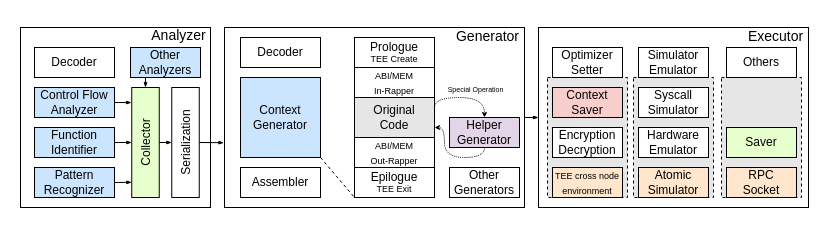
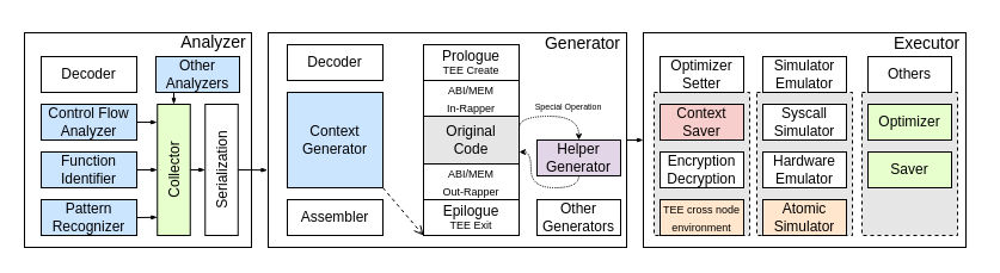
+ <mxCell id="30" value="Optimizer" style="rounded=0;whiteSpace=wrap;html=1;fillColor=#E6FFCC;" parent="1" vertex="1"><mxGeometry x="726" y="87" width="70" height="30" as="geometry" /></mxCell>
- <mxCell id="47" value="RPC&lt;br&gt;Socket" style="rounded=0;whiteSpace=wrap;html=1;fillColor=#FFE6CC;" parent="1" vertex="1"><mxGeometry x="726" y="167" width="70" height="30" as="geometry" /></mxCell>
- <mxCell id="22" value="" style="endArrow=none;dashed=1;html=1;rounded=0;exitX=1;exitY=1;exitDx=0;exitDy=0;entryX=0;entryY=1;entryDx=0;entryDy=0;" parent="1" source="14" target="18" edge="1"><mxGeometry width="50" height="50" relative="1" as="geometry"><mxPoint x="564" y="67" as="sourcePoint" /><mxPoint x="614" y="17" as="targetPoint" /></mxGeometry></mxCell>
+ <mxCell id="22" value="" style="endArrow=open;dashed=1;html=1;rounded=0;exitX=1;exitY=1;exitDx=0;exitDy=0;entryX=0;entryY=1;entryDx=0;entryDy=0;" parent="1" source="14" target="18" edge="1"><mxGeometry width="50" height="50" relative="1" as="geometry"><mxPoint x="564" y="67" as="sourcePoint" /><mxPoint x="614" y="17" as="targetPoint" /></mxGeometry></mxCell>
